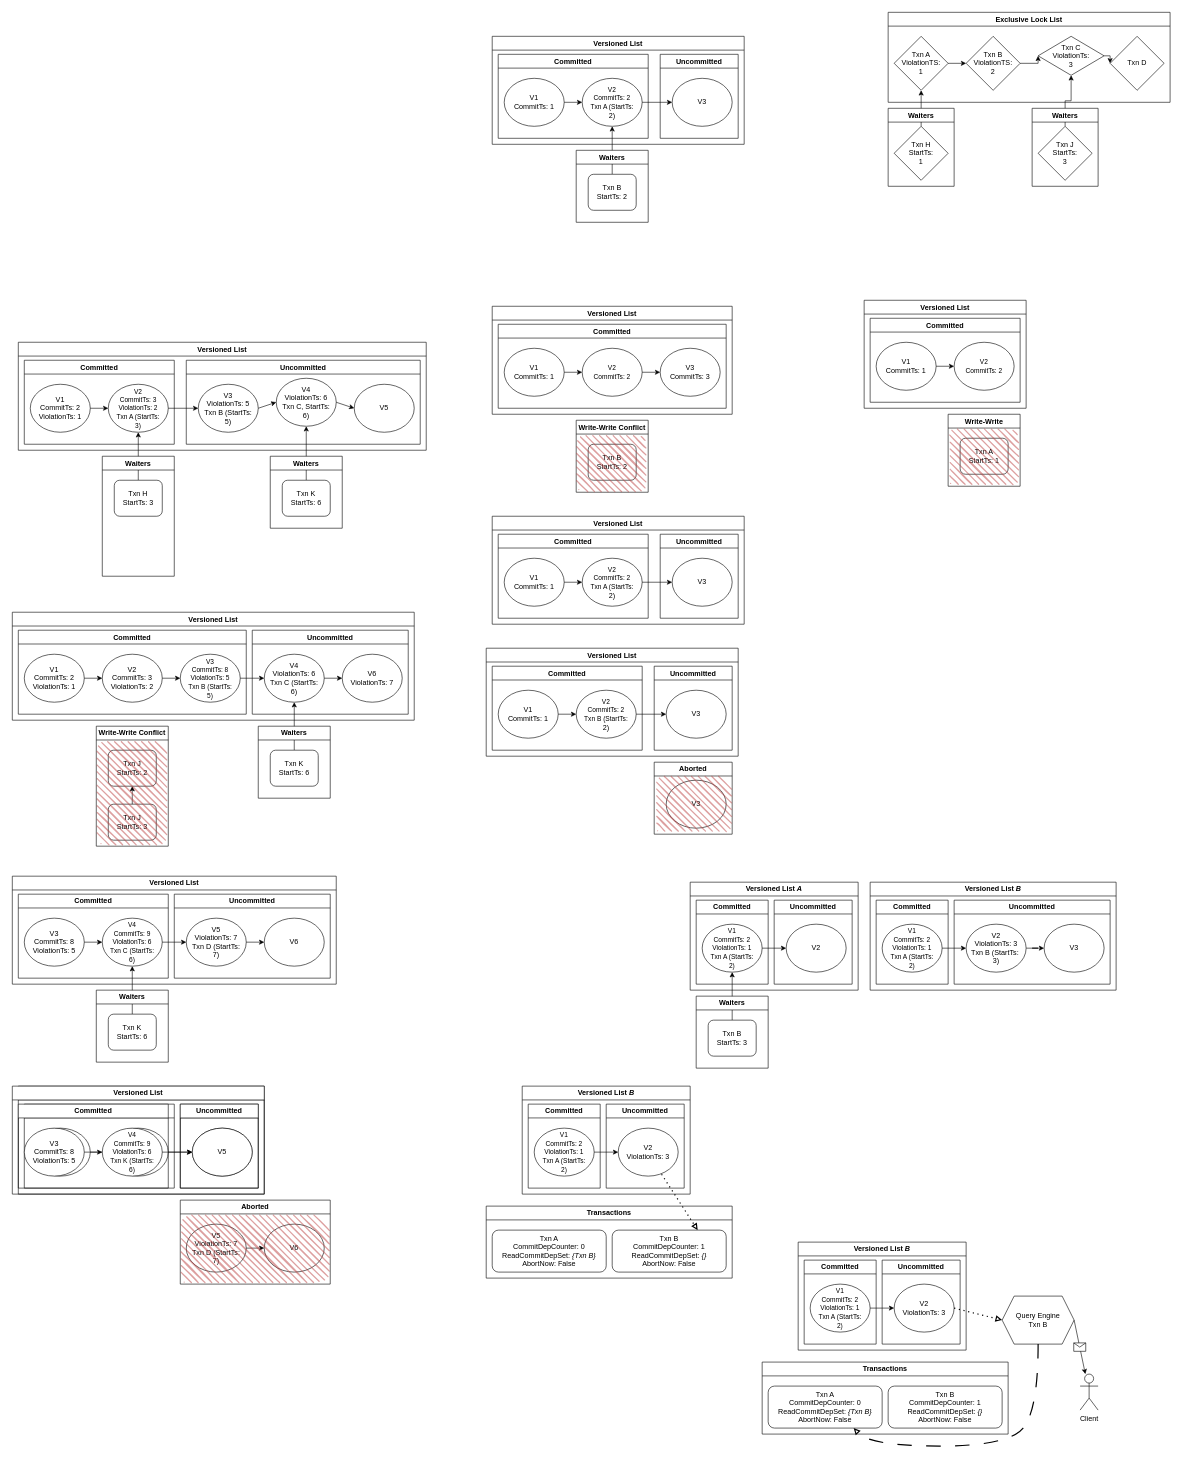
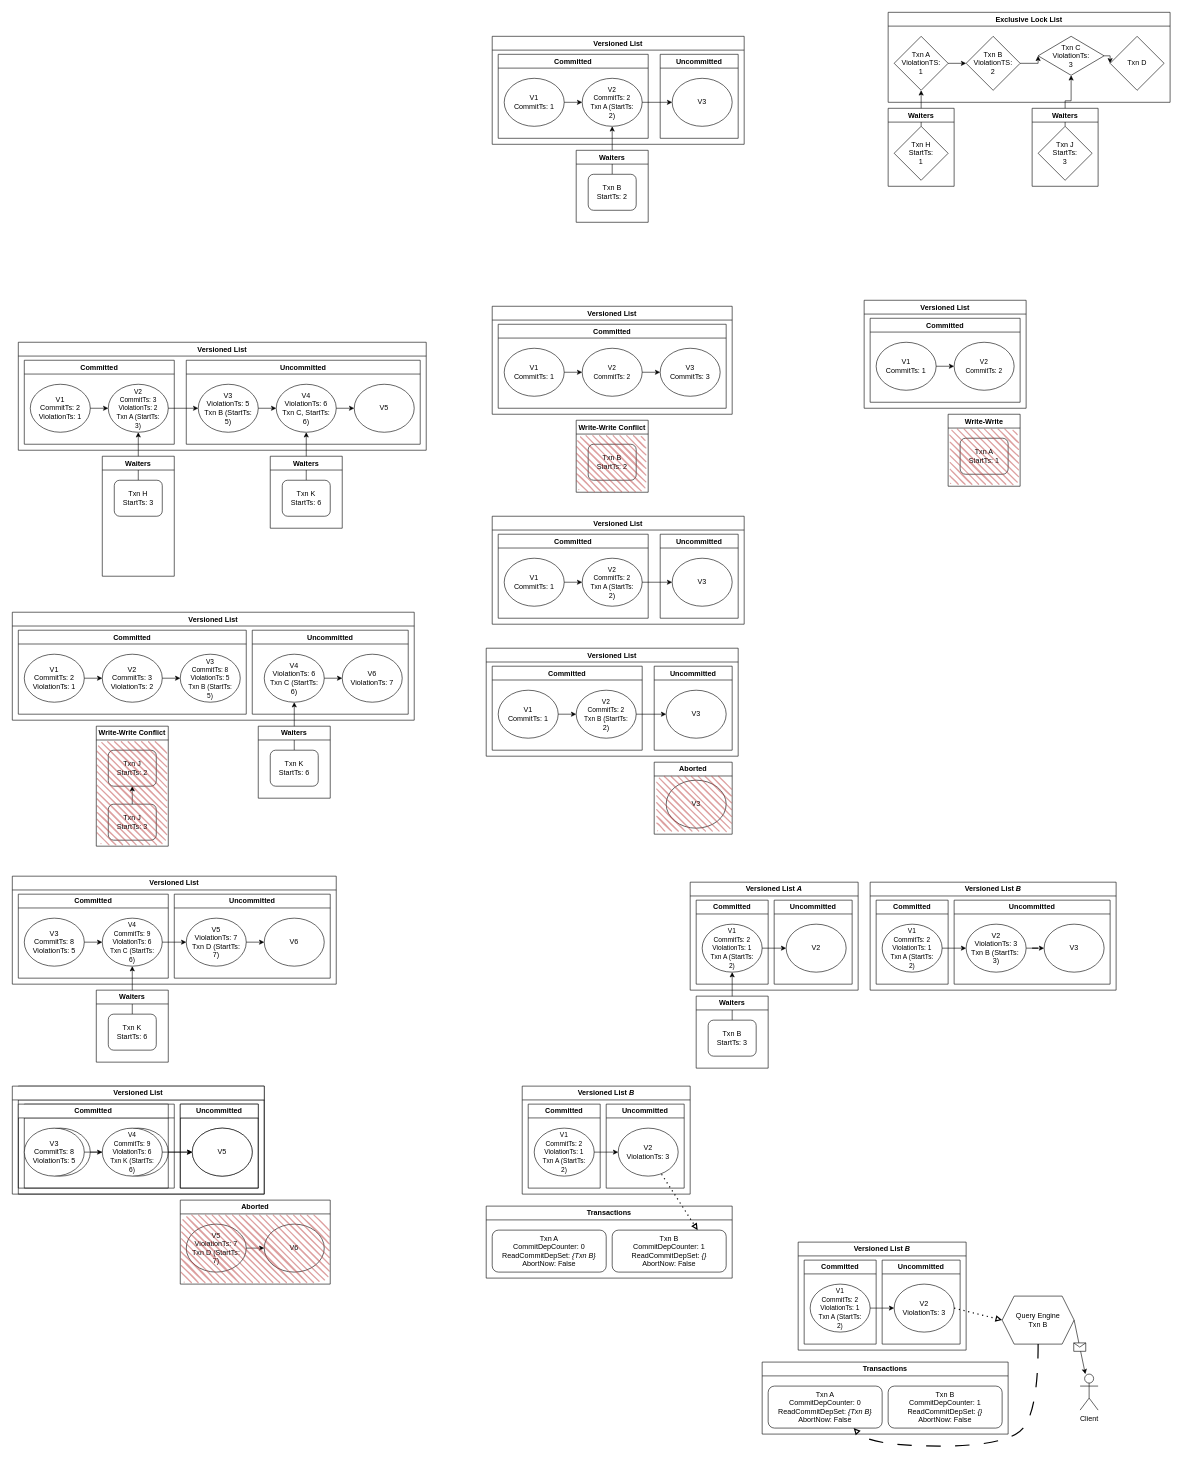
- <mxCell id="20" value="&lt;div align=&quot;center&quot;&gt;V4&lt;/div&gt;&lt;div align=&quot;center&quot;&gt;ViolationTs: 6&lt;br&gt;&lt;/div&gt;&lt;div align=&quot;center&quot;&gt;Txn C, StartTs:&lt;/div&gt;&lt;div align=&quot;center&quot;&gt;6)&lt;/div&gt;" style="ellipse;whiteSpace=wrap;html=1;align=center;" parent="19" vertex="1"><mxGeometry x="150" y="30" width="100" height="80" as="geometry" /></mxCell>
+ <mxCell id="20" value="&lt;div align=&quot;center&quot;&gt;V4&lt;/div&gt;&lt;div align=&quot;center&quot;&gt;ViolationTs: 6&lt;br&gt;&lt;/div&gt;&lt;div align=&quot;center&quot;&gt;Txn C, StartTs:&lt;/div&gt;&lt;div align=&quot;center&quot;&gt;6)&lt;/div&gt;" style="ellipse;whiteSpace=wrap;html=1;align=center;" parent="19" vertex="1"><mxGeometry x="150" y="40" width="100" height="80" as="geometry" /></mxCell>
- <mxCell id="46" value="" style="endArrow=classic;html=1;rounded=0;entryX=0;entryY=0.5;entryDx=0;entryDy=0;exitX=1;exitY=0.5;exitDx=0;exitDy=0;" parent="35" source="40" target="43" edge="1"><mxGeometry width="50" height="50" relative="1" as="geometry"><mxPoint x="420" y="20" as="sourcePoint" /><mxPoint x="470" y="-30" as="targetPoint" /></mxGeometry></mxCell>
